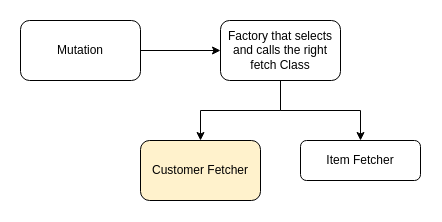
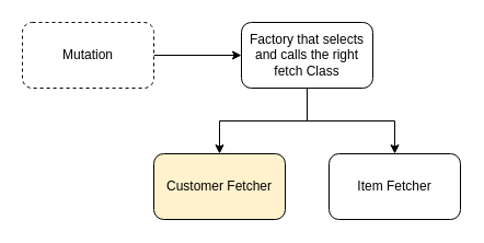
- <mxCell id="3" value="Mutation" style="rounded=1;whiteSpace=wrap;html=1;" vertex="1" parent="1"><mxGeometry x="20" y="20" width="120" height="60" as="geometry" /></mxCell>
+ <mxCell id="3" value="Mutation" style="rounded=1;whiteSpace=wrap;html=1;dashed=1;" vertex="1" parent="1"><mxGeometry x="20" y="20" width="120" height="60" as="geometry" /></mxCell>
- <mxCell id="6" value="Item Fetcher" style="rounded=1;whiteSpace=wrap;html=1;" vertex="1" parent="1"><mxGeometry x="300" y="140" width="120" height="40" as="geometry" /></mxCell>
+ <mxCell id="6" value="Item Fetcher" style="rounded=1;whiteSpace=wrap;html=1;" vertex="1" parent="1"><mxGeometry x="300" y="140" width="120" height="60" as="geometry" /></mxCell>
